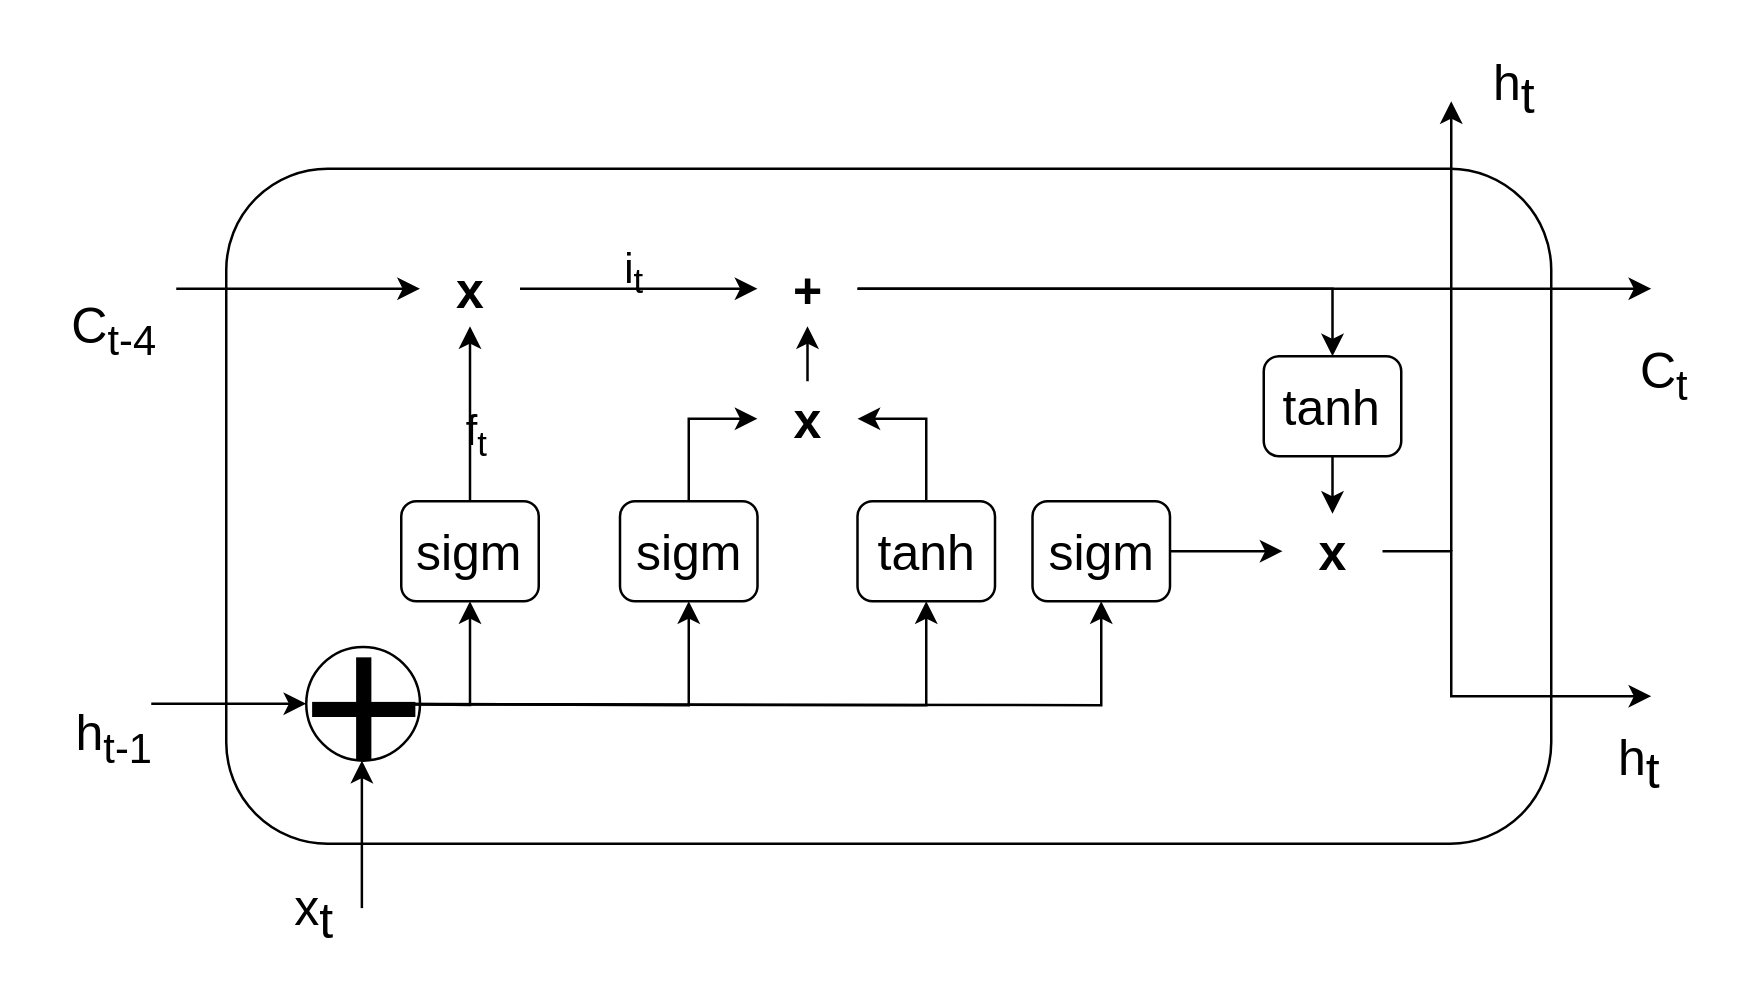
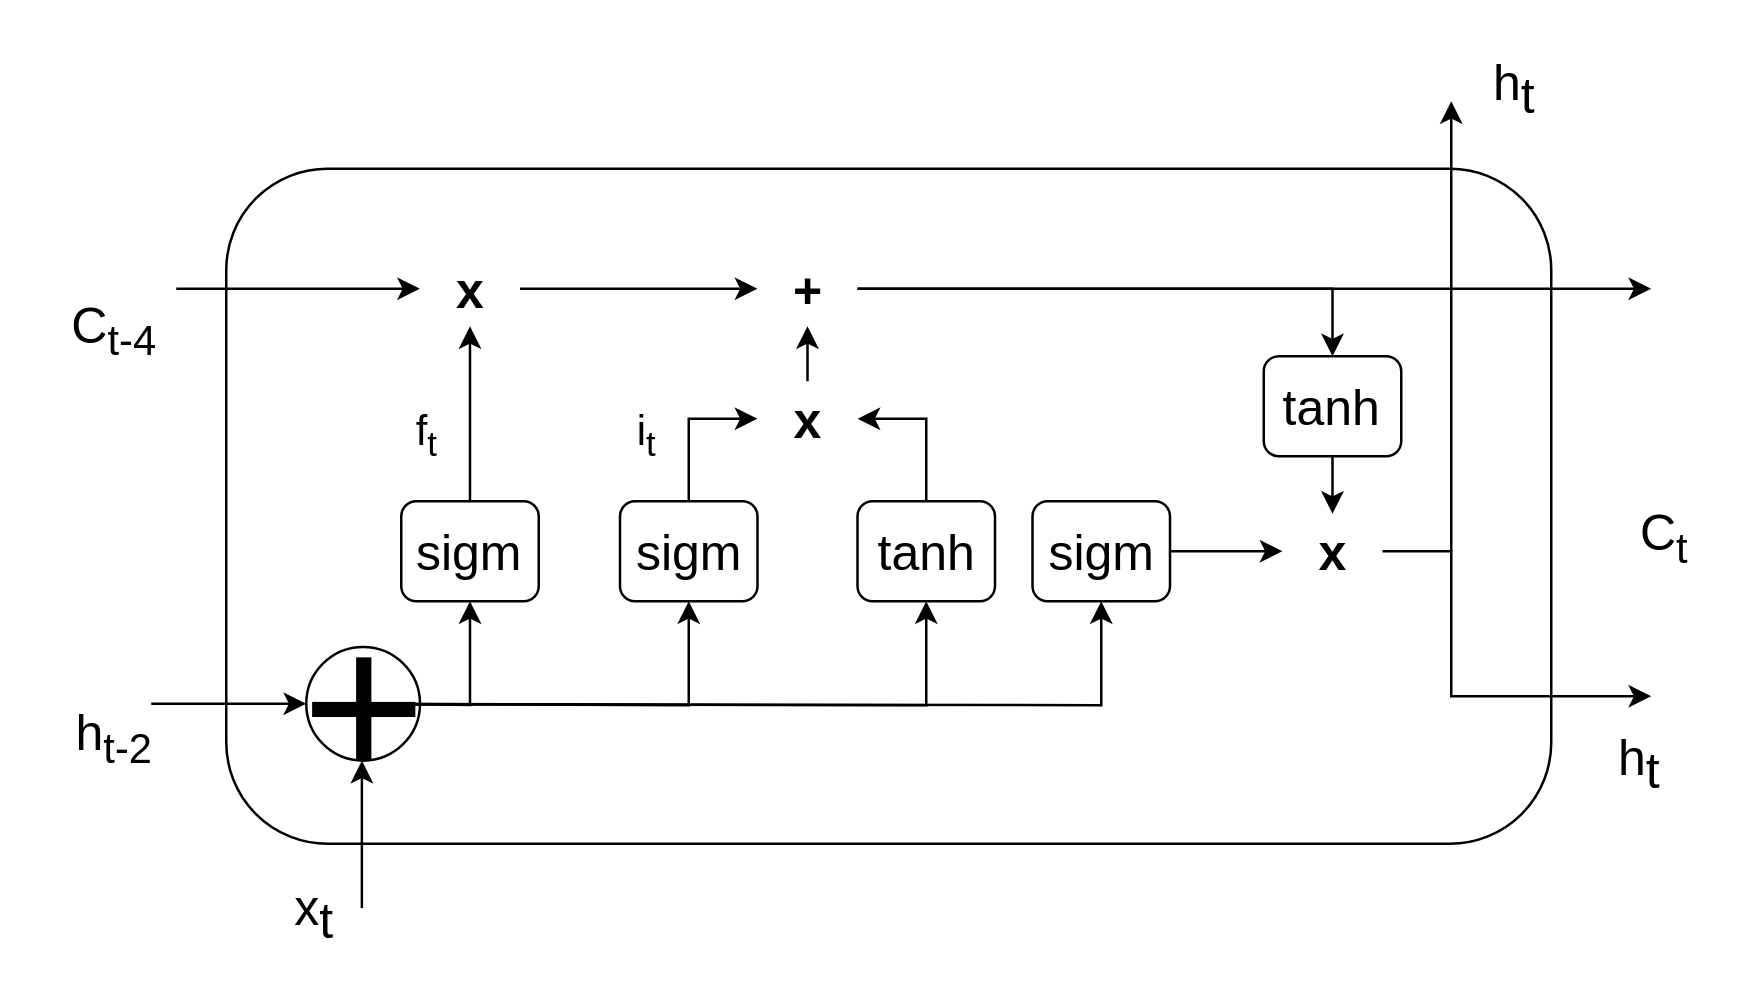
- <mxCell id="31" value="&lt;span style=&quot;font-size: 16.667px&quot;&gt;i&lt;sub&gt;t&lt;/sub&gt;&lt;/span&gt;" style="text;html=1;align=center;verticalAlign=middle;resizable=0;points=[];autosize=1;fontSize=20;" vertex="1" parent="1"><mxGeometry x="242.5" y="87" width="20" height="40" as="geometry" /></mxCell>
+ <mxCell id="31" value="&lt;span style=&quot;font-size: 16.667px&quot;&gt;i&lt;sub&gt;t&lt;/sub&gt;&lt;/span&gt;" style="text;html=1;align=center;verticalAlign=middle;resizable=0;points=[];autosize=1;fontSize=20;" vertex="1" parent="1"><mxGeometry x="247.5" y="152" width="20" height="40" as="geometry" /></mxCell>
- <mxCell id="13" value="C&lt;sub&gt;t&lt;/sub&gt;" style="text;html=1;align=center;verticalAlign=middle;resizable=0;points=[];autosize=1;fontSize=20;" vertex="1" parent="1"><mxGeometry x="650" y="130" width="30" height="40" as="geometry" /></mxCell>
+ <mxCell id="13" value="C&lt;sub&gt;t&lt;/sub&gt;" style="text;html=1;align=center;verticalAlign=middle;resizable=0;points=[];autosize=1;fontSize=20;" vertex="1" parent="1"><mxGeometry x="650" y="195" width="30" height="40" as="geometry" /></mxCell>
- <mxCell id="26" value="&lt;span style=&quot;font-size: 16.667px&quot;&gt;f&lt;sub&gt;t&lt;/sub&gt;&lt;/span&gt;" style="text;html=1;align=center;verticalAlign=middle;resizable=0;points=[];autosize=1;fontSize=20;" vertex="1" parent="1"><mxGeometry x="180" y="152" width="20" height="40" as="geometry" /></mxCell>
+ <mxCell id="26" value="&lt;span style=&quot;font-size: 16.667px&quot;&gt;f&lt;sub&gt;t&lt;/sub&gt;&lt;/span&gt;" style="text;html=1;align=center;verticalAlign=middle;resizable=0;points=[];autosize=1;fontSize=20;" vertex="1" parent="1"><mxGeometry x="160" y="152" width="20" height="40" as="geometry" /></mxCell>
- <mxCell id="10" value="h&lt;span style=&quot;font-size: 20px&quot;&gt;&lt;sub&gt;t-1&lt;/sub&gt;&lt;/span&gt;" style="text;html=1;align=center;verticalAlign=middle;resizable=0;points=[];autosize=1;fontSize=20;" parent="1" vertex="1"><mxGeometry x="20" y="275" width="50" height="40" as="geometry" /></mxCell>
+ <mxCell id="10" value="h&lt;span style=&quot;font-size: 20px&quot;&gt;&lt;sub&gt;t-2&lt;/sub&gt;&lt;/span&gt;" style="text;html=1;align=center;verticalAlign=middle;resizable=0;points=[];autosize=1;fontSize=20;" parent="1" vertex="1"><mxGeometry x="20" y="275" width="50" height="40" as="geometry" /></mxCell>
